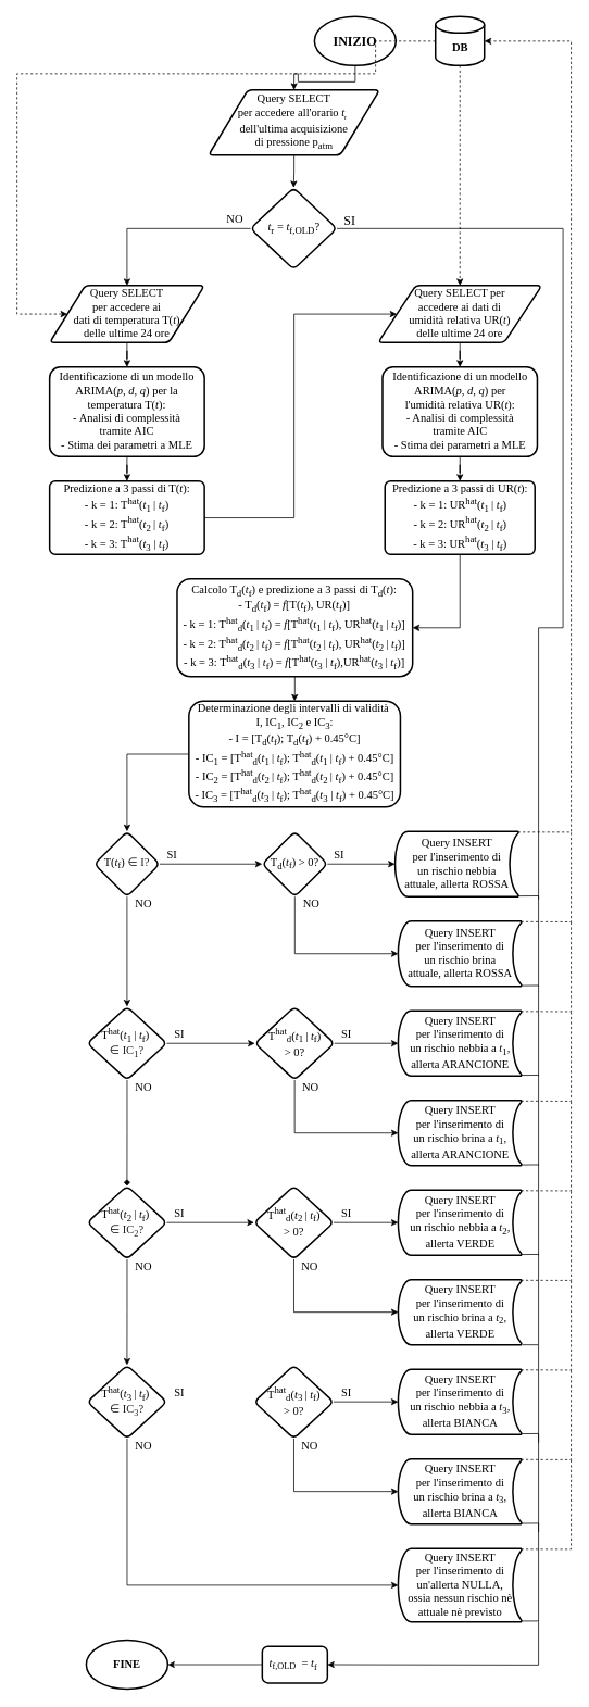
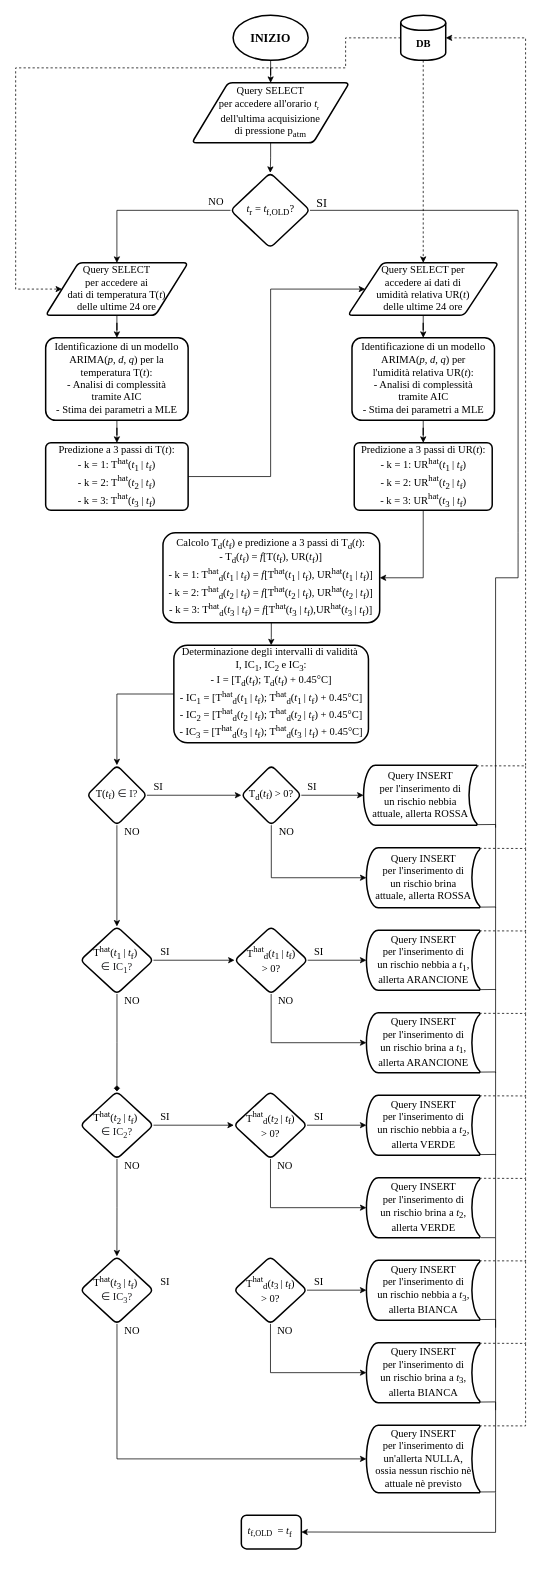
- <mxCell id="3" value="&lt;font face=&quot;Times New Roman&quot; size=&quot;3&quot;&gt;&lt;b&gt;INIZIO&lt;/b&gt;&lt;/font&gt;" style="strokeWidth=2;html=1;shape=mxgraph.flowchart.start_1;whiteSpace=wrap;" parent="1" vertex="1"><mxGeometry x="385" y="20" width="100" height="60" as="geometry" /></mxCell>
+ <mxCell id="3" value="&lt;font face=&quot;Times New Roman&quot; size=&quot;3&quot;&gt;&lt;b&gt;INIZIO&lt;/b&gt;&lt;/font&gt;" style="strokeWidth=2;html=1;shape=mxgraph.flowchart.start_1;whiteSpace=wrap;" parent="1" vertex="1"><mxGeometry x="310" y="20" width="100" height="60" as="geometry" /></mxCell>
- <mxCell id="78" value="&lt;b&gt;FINE&lt;/b&gt;" style="strokeWidth=2;html=1;shape=mxgraph.flowchart.start_1;whiteSpace=wrap;fontFamily=Times New Roman;fontSize=14;" parent="1" vertex="1"><mxGeometry x="105" y="2012.5" width="100" height="60" as="geometry" /></mxCell>
- <mxCell id="76" style="edgeStyle=orthogonalEdgeStyle;rounded=0;orthogonalLoop=1;jettySize=auto;html=1;entryX=1;entryY=0.5;entryDx=0;entryDy=0;entryPerimeter=0;fontFamily=Times New Roman;fontSize=14;" parent="1" source="77" target="78" edge="1"><mxGeometry relative="1" as="geometry" /></mxCell>
